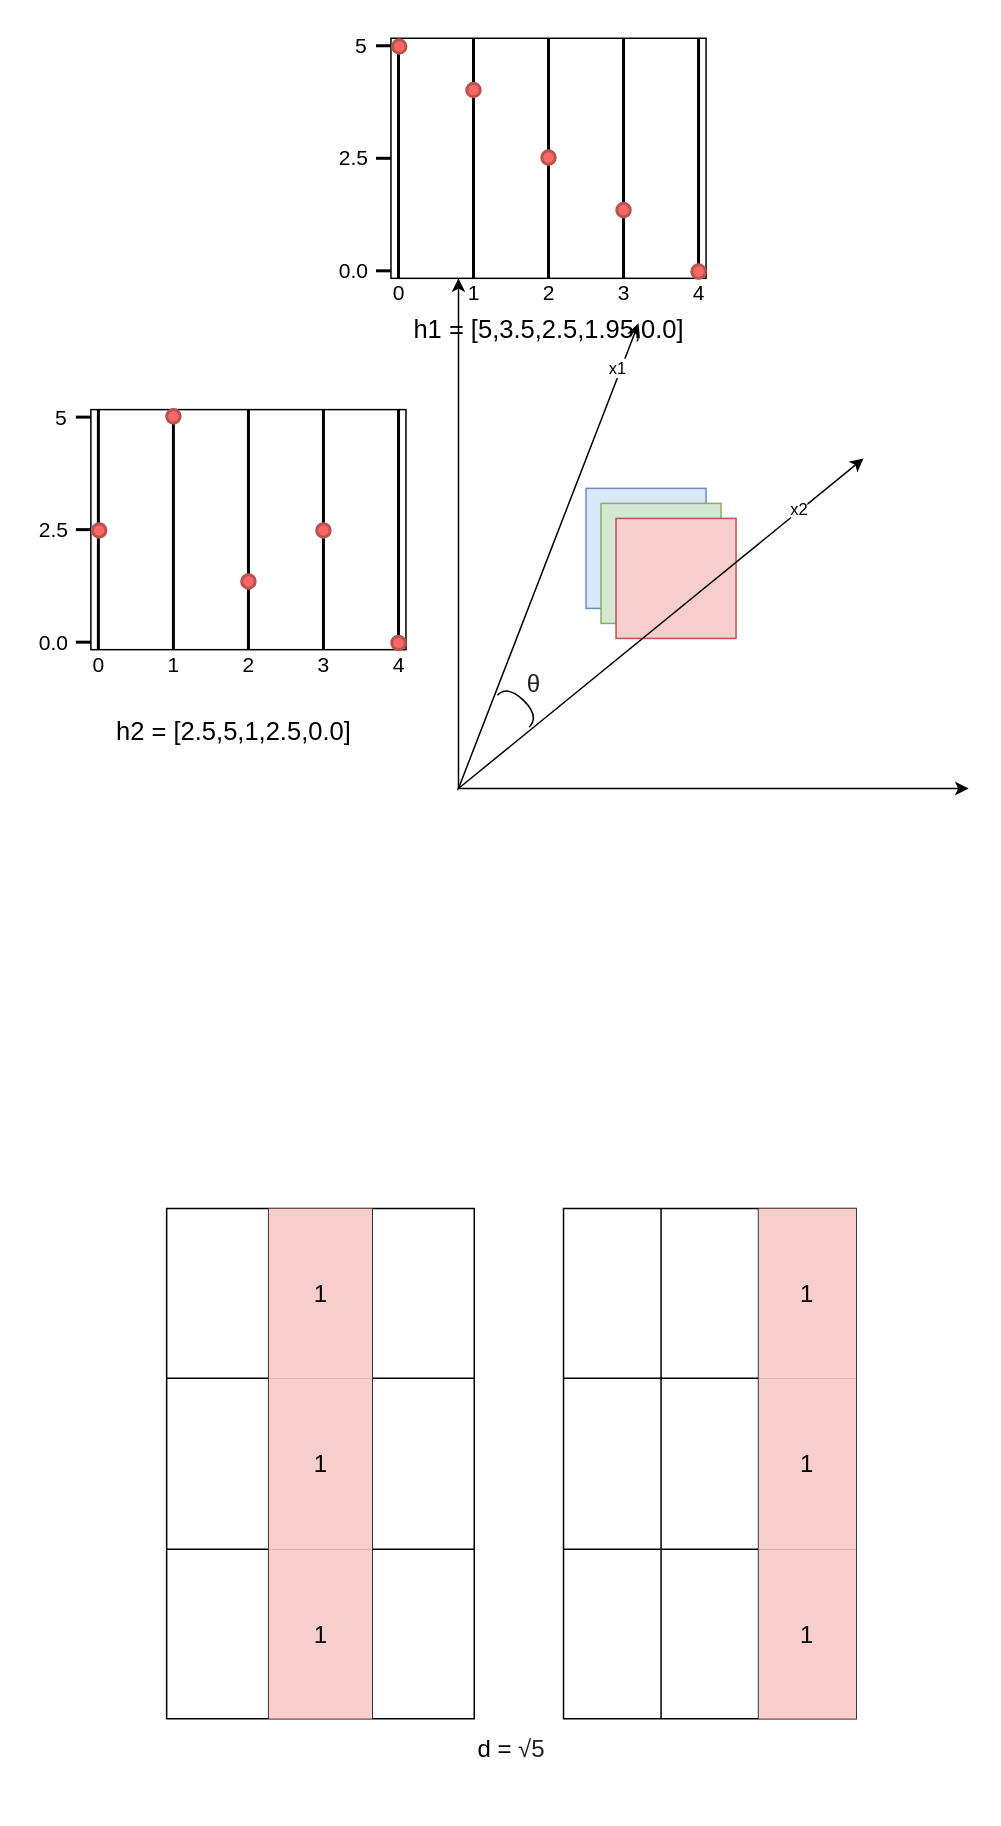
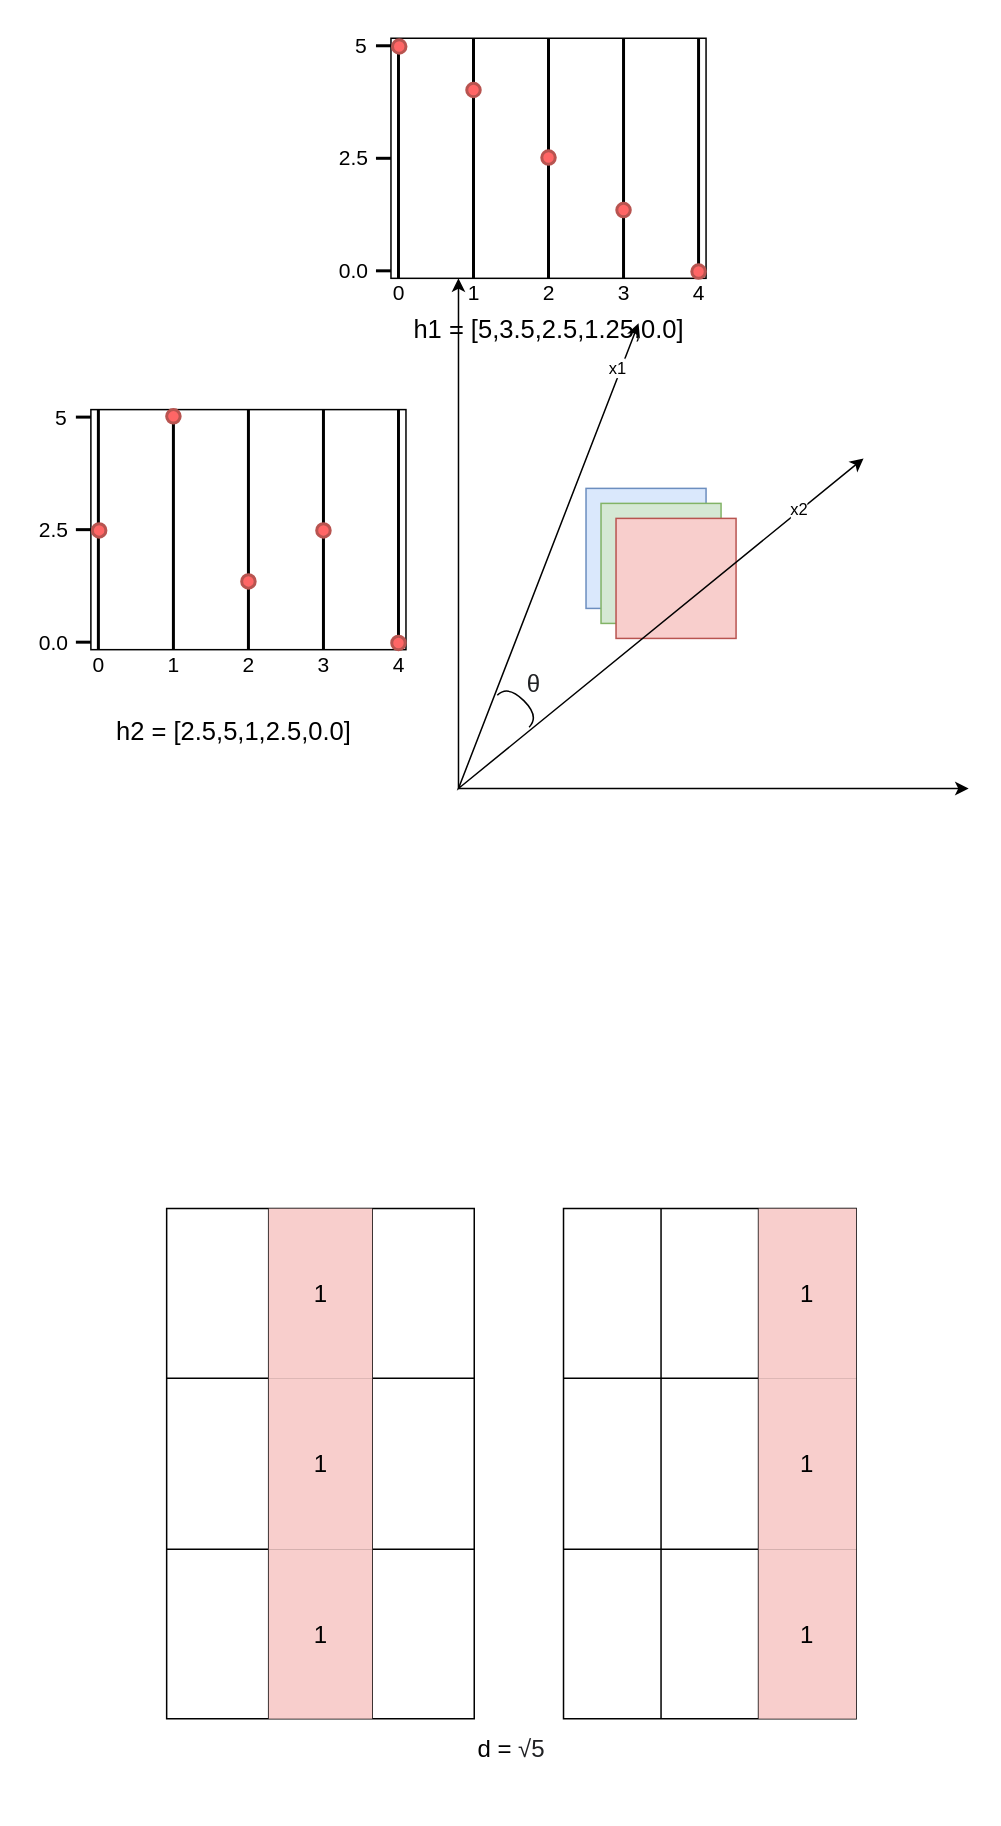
- <mxCell id="24" value="h1 = [5,3.5,2.5,1.95,0.0]" style="text;html=1;align=center;verticalAlign=middle;resizable=0;points=[];autosize=1;strokeColor=none;fillColor=none;fontSize=17;" parent="1" vertex="1"><mxGeometry x="265" y="205" width="200" height="30" as="geometry" /></mxCell>
+ <mxCell id="24" value="h1 = [5,3.5,2.5,1.25,0.0]" style="text;html=1;align=center;verticalAlign=middle;resizable=0;points=[];autosize=1;strokeColor=none;fillColor=none;fontSize=17;" parent="1" vertex="1"><mxGeometry x="265" y="205" width="200" height="30" as="geometry" /></mxCell>
